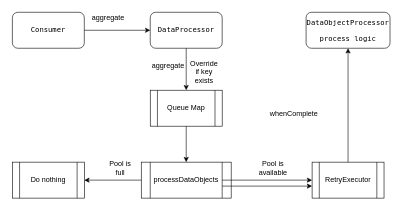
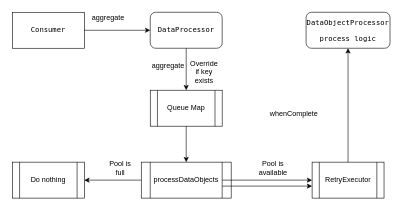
- <mxCell id="3" value="&lt;pre class=&quot;editorPreview&quot;&gt;&lt;code class=&quot;editorPreview&quot;&gt;Consumer&lt;/code&gt;&lt;/pre&gt;" style="rounded=1;whiteSpace=wrap;html=1;" vertex="1" parent="1"><mxGeometry x="20" y="20" width="120" height="60" as="geometry" /></mxCell>
+ <mxCell id="3" value="&lt;pre class=&quot;editorPreview&quot;&gt;&lt;code class=&quot;editorPreview&quot;&gt;Consumer&lt;/code&gt;&lt;/pre&gt;" style="whiteSpace=wrap;html=1;rounded=0;" vertex="1" parent="1"><mxGeometry x="20" y="20" width="120" height="60" as="geometry" /></mxCell>
